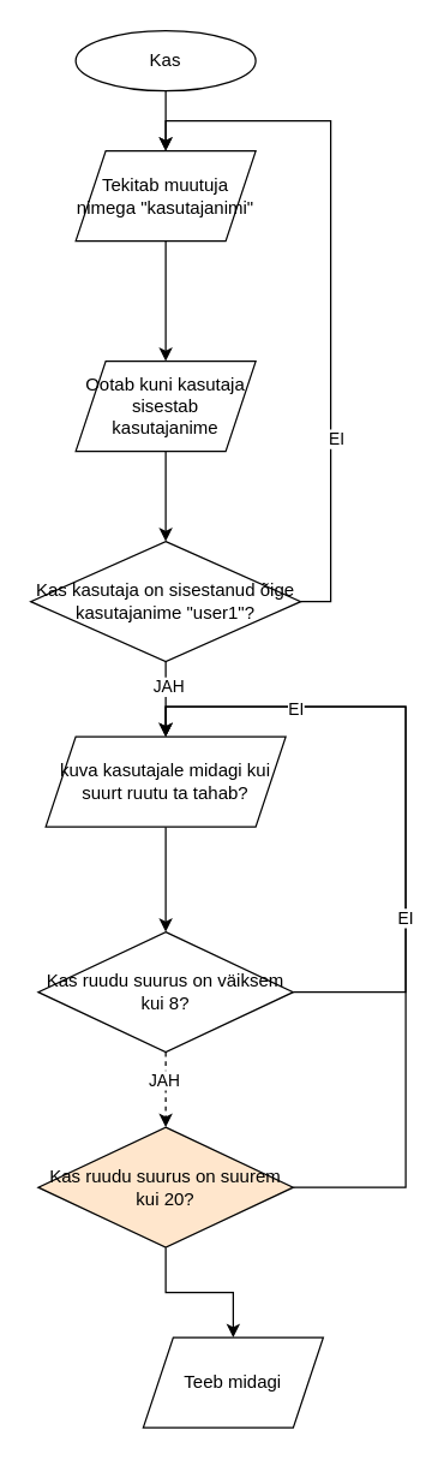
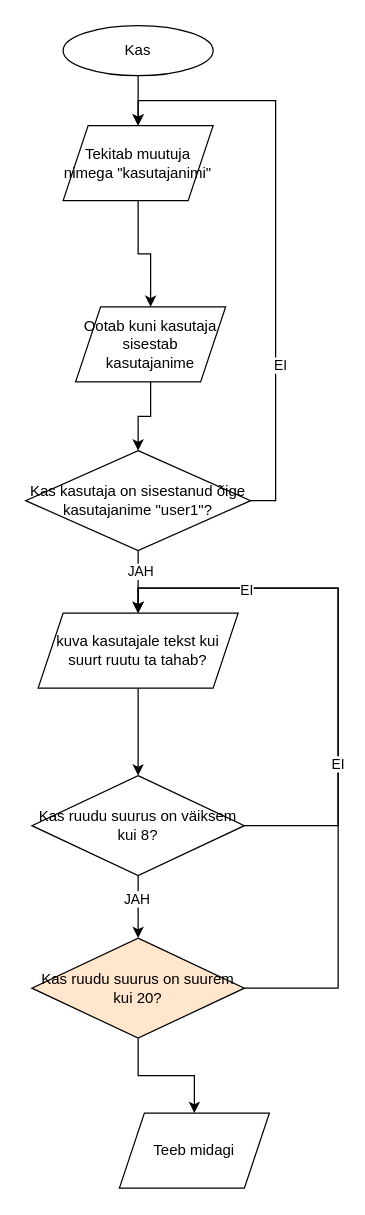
- <mxCell id="22" value="Ootab kuni kasutaja sisestab kasutajanime" style="shape=parallelogram;perimeter=parallelogramPerimeter;whiteSpace=wrap;html=1;fixedSize=1;" vertex="1" parent="1"><mxGeometry x="50" y="240" width="120" height="60" as="geometry" /></mxCell>
+ <mxCell id="22" value="Ootab kuni kasutaja sisestab kasutajanime" style="shape=parallelogram;perimeter=parallelogramPerimeter;whiteSpace=wrap;html=1;fixedSize=1;" vertex="1" parent="1"><mxGeometry x="60" y="245" width="120" height="60" as="geometry" /></mxCell>
- <mxCell id="24" value="kuva kasutajale midagi kui suurt ruutu ta tahab?" style="shape=parallelogram;perimeter=parallelogramPerimeter;whiteSpace=wrap;html=1;fixedSize=1;" vertex="1" parent="1"><mxGeometry x="30" y="490" width="160" height="60" as="geometry" /></mxCell>
+ <mxCell id="24" value="kuva kasutajale tekst kui suurt ruutu ta tahab?" style="shape=parallelogram;perimeter=parallelogramPerimeter;whiteSpace=wrap;html=1;fixedSize=1;" vertex="1" parent="1"><mxGeometry x="30" y="490" width="160" height="60" as="geometry" /></mxCell>
- <mxCell id="2" value="" style="edgeStyle=orthogonalEdgeStyle;rounded=0;orthogonalLoop=1;jettySize=auto;html=1;dashed=1;" edge="1" parent="1" source="5" target="10"><mxGeometry relative="1" as="geometry" /></mxCell>
+ <mxCell id="2" value="" style="edgeStyle=orthogonalEdgeStyle;rounded=0;orthogonalLoop=1;jettySize=auto;html=1;" edge="1" parent="1" source="5" target="10"><mxGeometry relative="1" as="geometry" /></mxCell>
